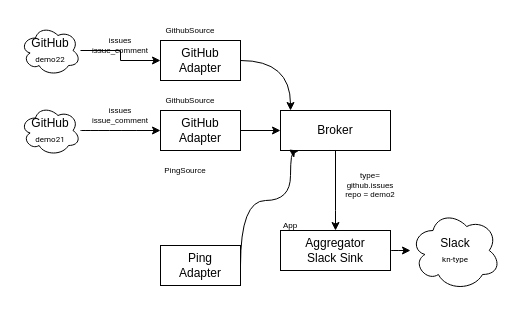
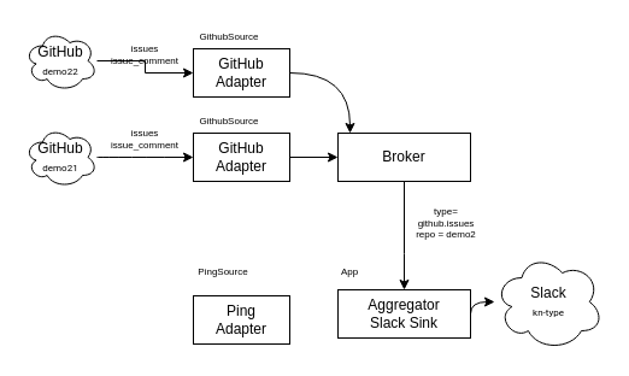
- <mxCell id="15" value="PingSource" style="text;html=1;strokeColor=none;fillColor=none;align=center;verticalAlign=middle;whiteSpace=wrap;rounded=0;fontSize=8;" vertex="1" parent="1"><mxGeometry x="160" y="160" width="50" height="20" as="geometry" /></mxCell>
+ <mxCell id="15" value="PingSource" style="text;html=1;strokeColor=none;fillColor=none;align=center;verticalAlign=middle;whiteSpace=wrap;rounded=0;fontSize=8;" vertex="1" parent="1"><mxGeometry x="160" y="215" width="50" height="20" as="geometry" /></mxCell>
- <mxCell id="13" style="edgeStyle=orthogonalEdgeStyle;rounded=0;orthogonalLoop=1;jettySize=auto;html=1;entryX=0.077;entryY=0.975;entryDx=0;entryDy=0;fontFamily=roboto;fontSource=https%3A%2F%2Ffonts.googleapis.com%2Fcss%3Ffamily%3Droboto;fontSize=8;curved=1;entryPerimeter=0;exitX=1;exitY=0.5;exitDx=0;exitDy=0;" edge="1" parent="1" source="14" target="7"><mxGeometry relative="1" as="geometry"><Array as="points"><mxPoint x="290" y="200" /><mxPoint x="290" y="150" /><mxPoint x="289" y="150" /></Array></mxGeometry></mxCell>
- <mxCell id="12" value="Aggregator&lt;br&gt;Slack Sink" style="rounded=0;whiteSpace=wrap;html=1;" vertex="1" parent="1"><mxGeometry x="280" y="230" width="110" height="40" as="geometry" /></mxCell>
+ <mxCell id="12" value="Aggregator&lt;br&gt;Slack Sink" style="rounded=0;whiteSpace=wrap;html=1;" vertex="1" parent="1"><mxGeometry x="280" y="240" width="110" height="40" as="geometry" /></mxCell>
